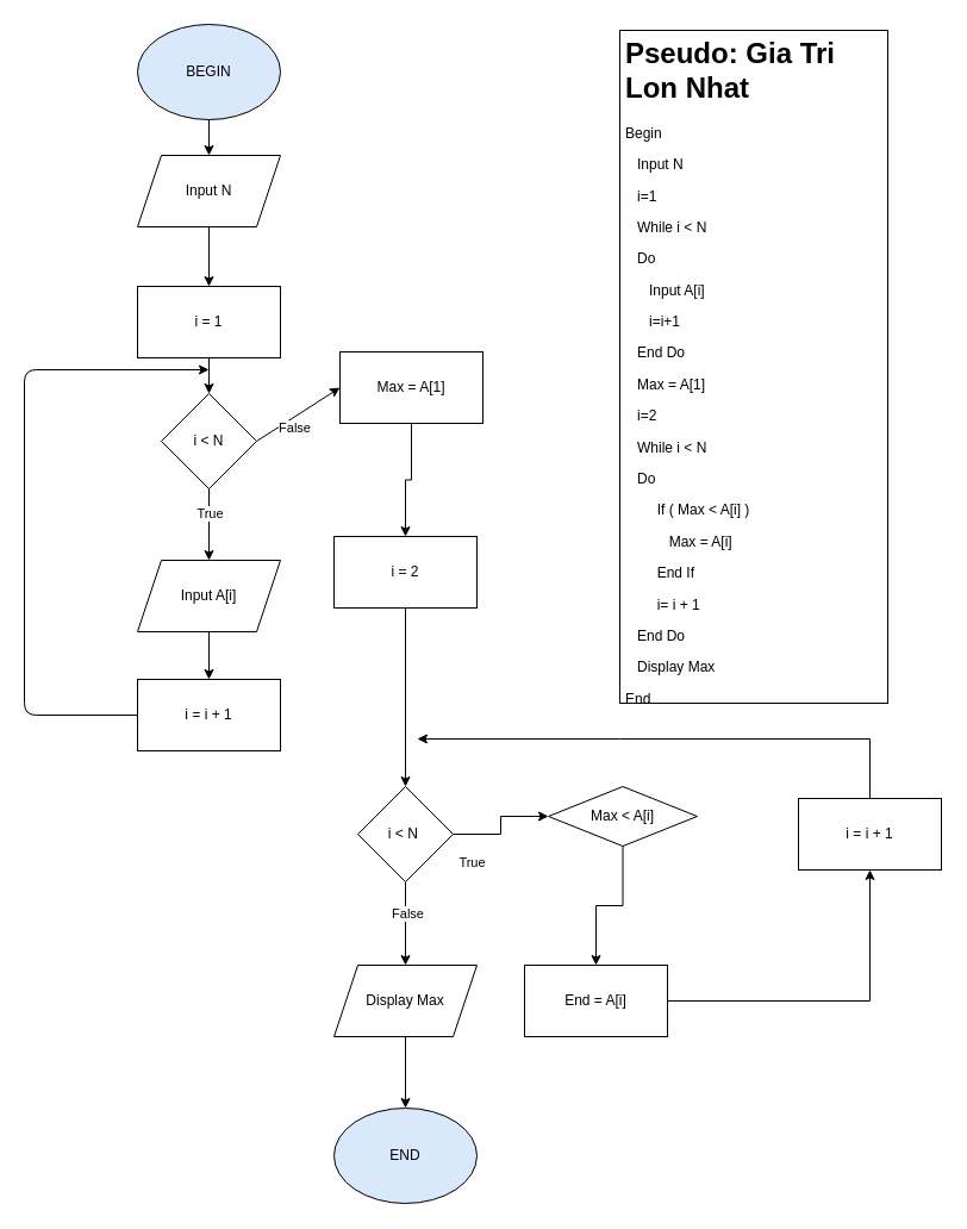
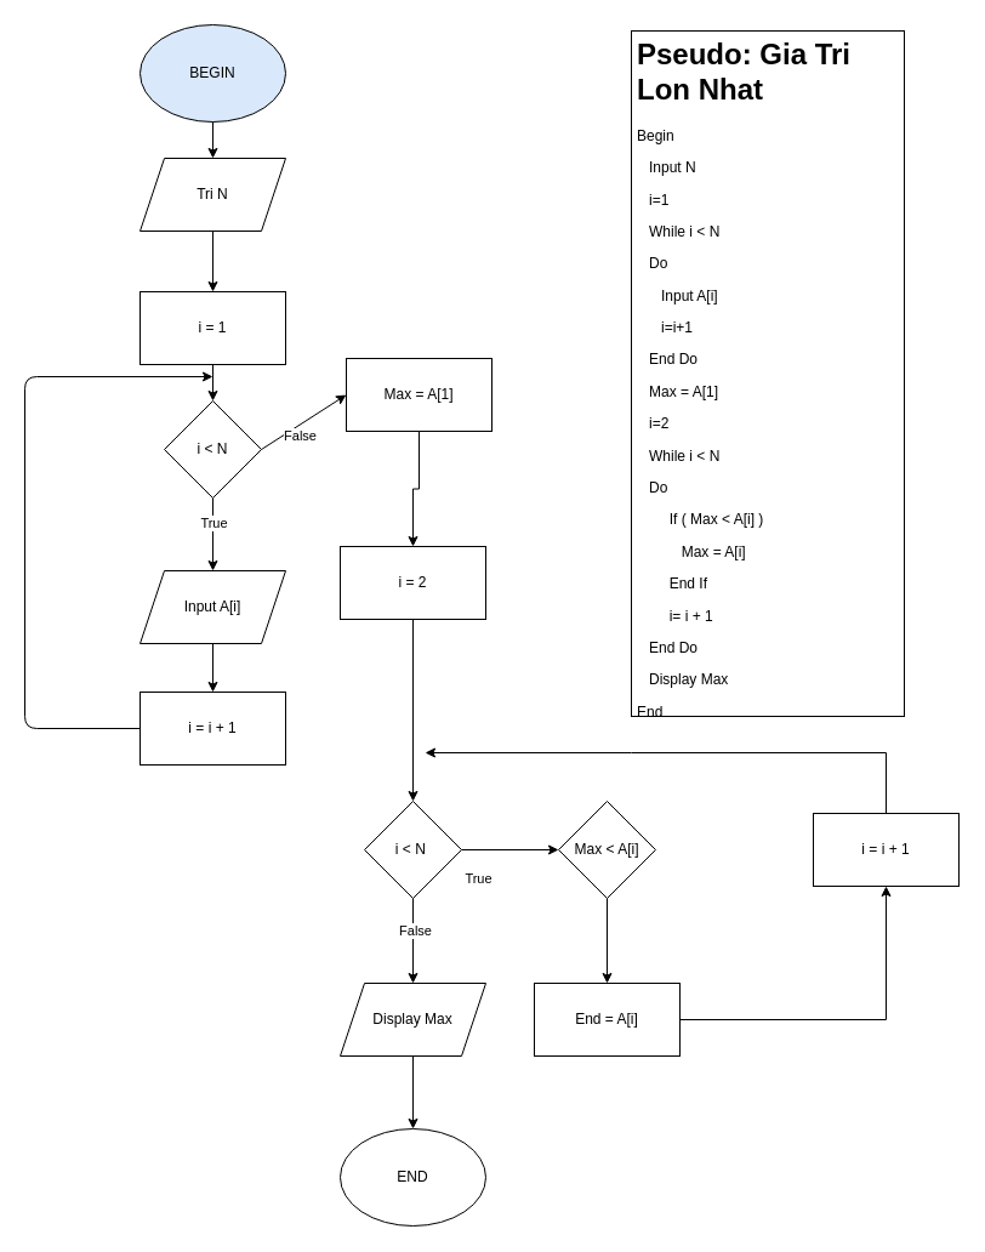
- <mxCell id="5" value="Input N" style="shape=parallelogram;perimeter=parallelogramPerimeter;whiteSpace=wrap;html=1;fixedSize=1;" vertex="1" parent="1"><mxGeometry x="115" y="130" width="120" height="60" as="geometry" /></mxCell>
+ <mxCell id="5" value="Tri N" style="shape=parallelogram;perimeter=parallelogramPerimeter;whiteSpace=wrap;html=1;fixedSize=1;" vertex="1" parent="1"><mxGeometry x="115" y="130" width="120" height="60" as="geometry" /></mxCell>
- <mxCell id="31" value="Max &amp;lt; A[i]" style="rhombus;whiteSpace=wrap;html=1;rounded=0;" vertex="1" parent="1"><mxGeometry x="460" y="660" width="125" height="50" as="geometry" /></mxCell>
+ <mxCell id="31" value="Max &amp;lt; A[i]" style="rhombus;whiteSpace=wrap;html=1;rounded=0;" vertex="1" parent="1"><mxGeometry x="460" y="660" width="80" height="80" as="geometry" /></mxCell>
- <mxCell id="3" value="END" style="ellipse;whiteSpace=wrap;html=1;fillColor=#dae8fc;" vertex="1" parent="1"><mxGeometry x="280" y="930" width="120" height="80" as="geometry" /></mxCell>
+ <mxCell id="3" value="END" style="ellipse;whiteSpace=wrap;html=1;" vertex="1" parent="1"><mxGeometry x="280" y="930" width="120" height="80" as="geometry" /></mxCell>
